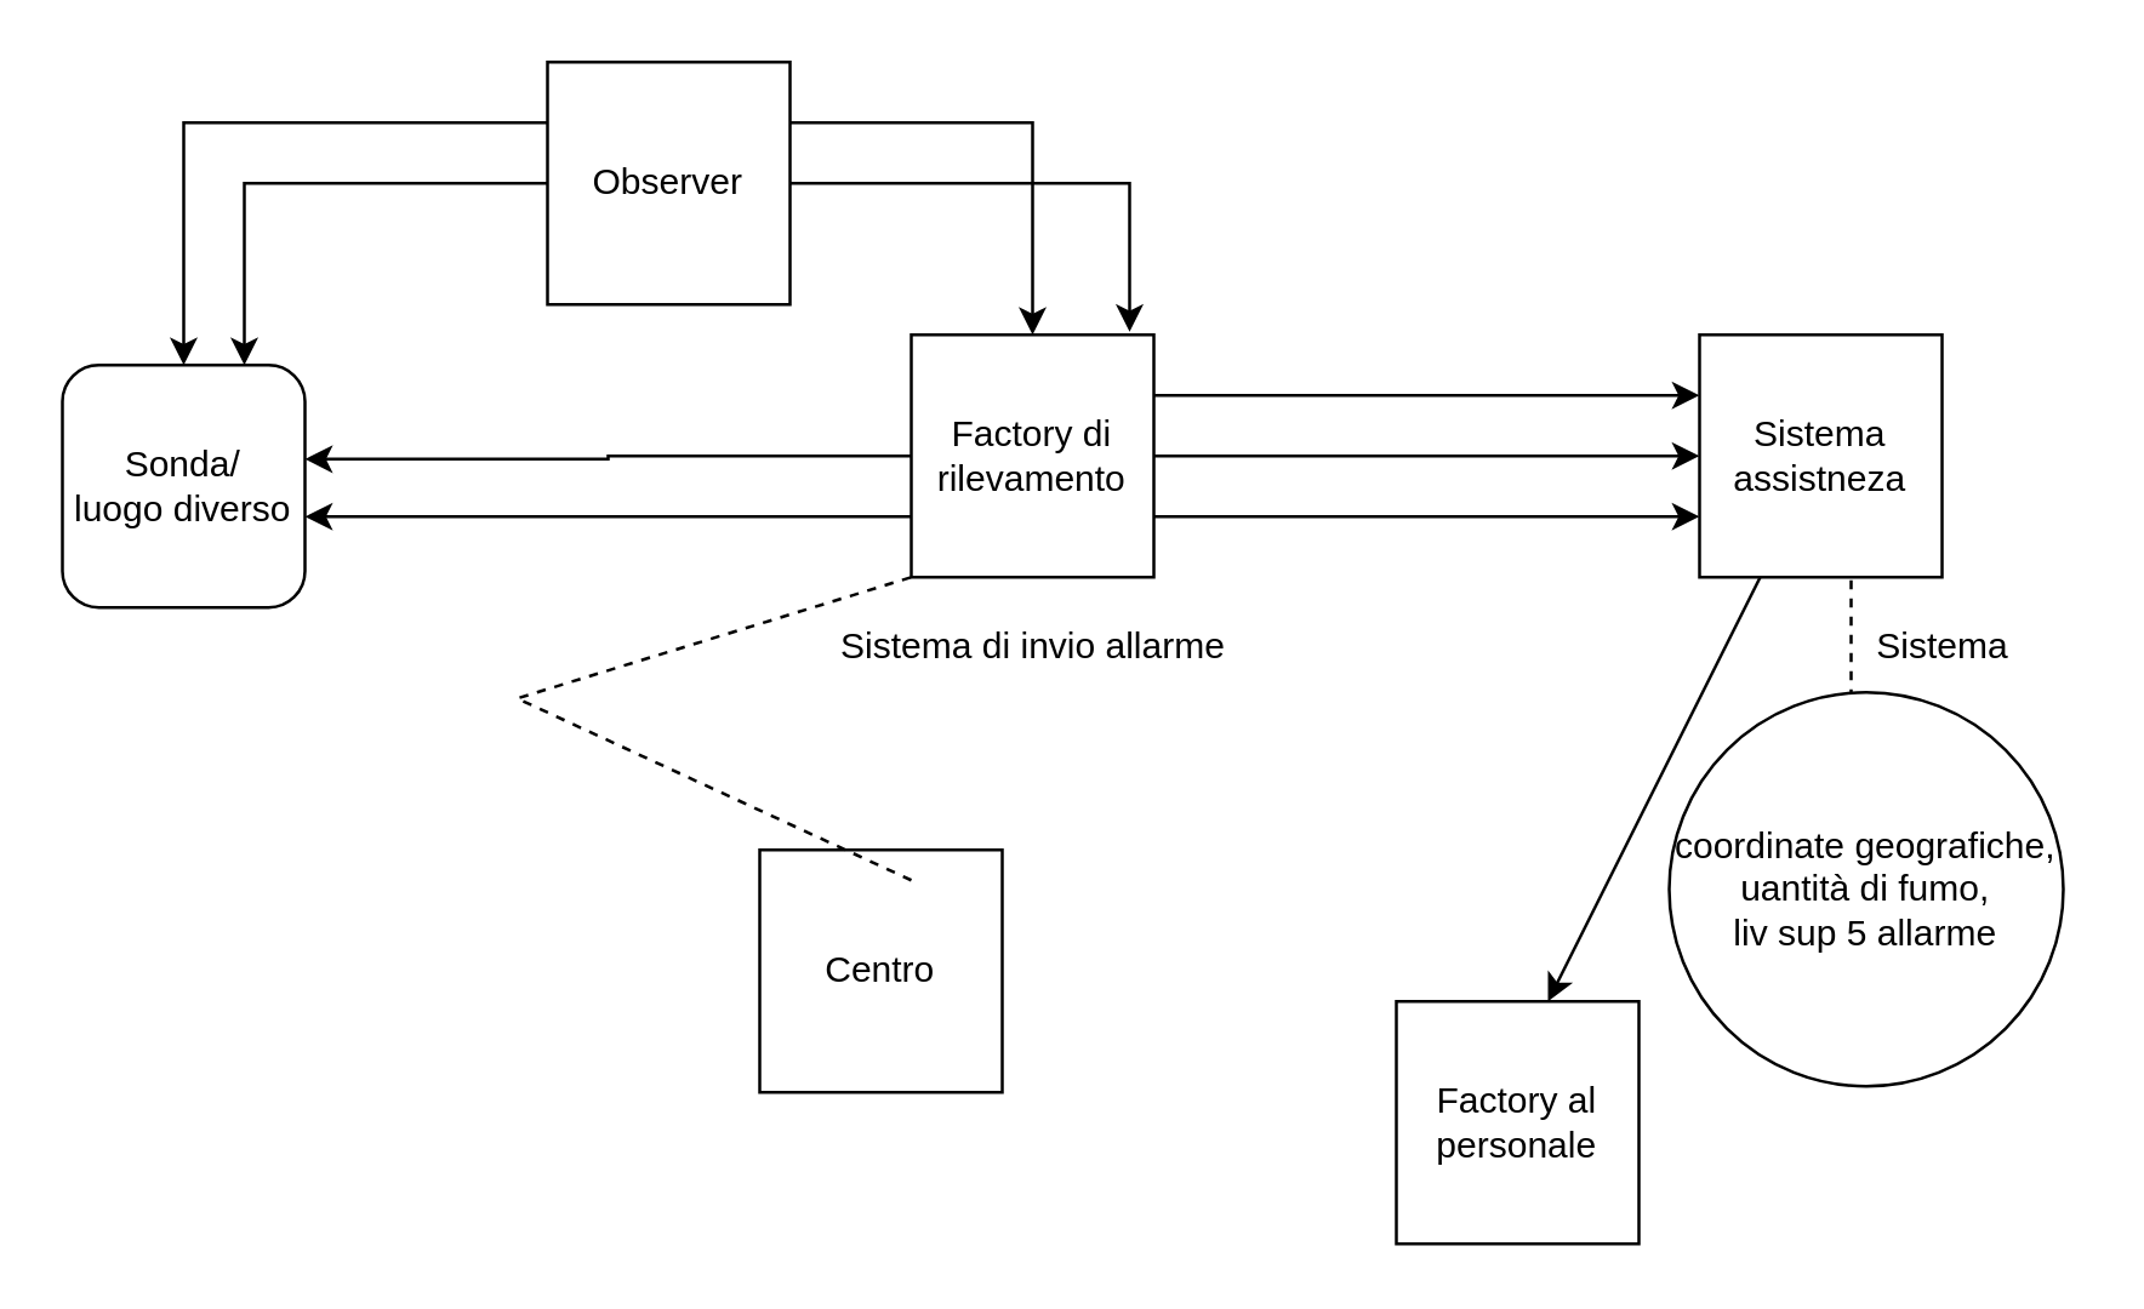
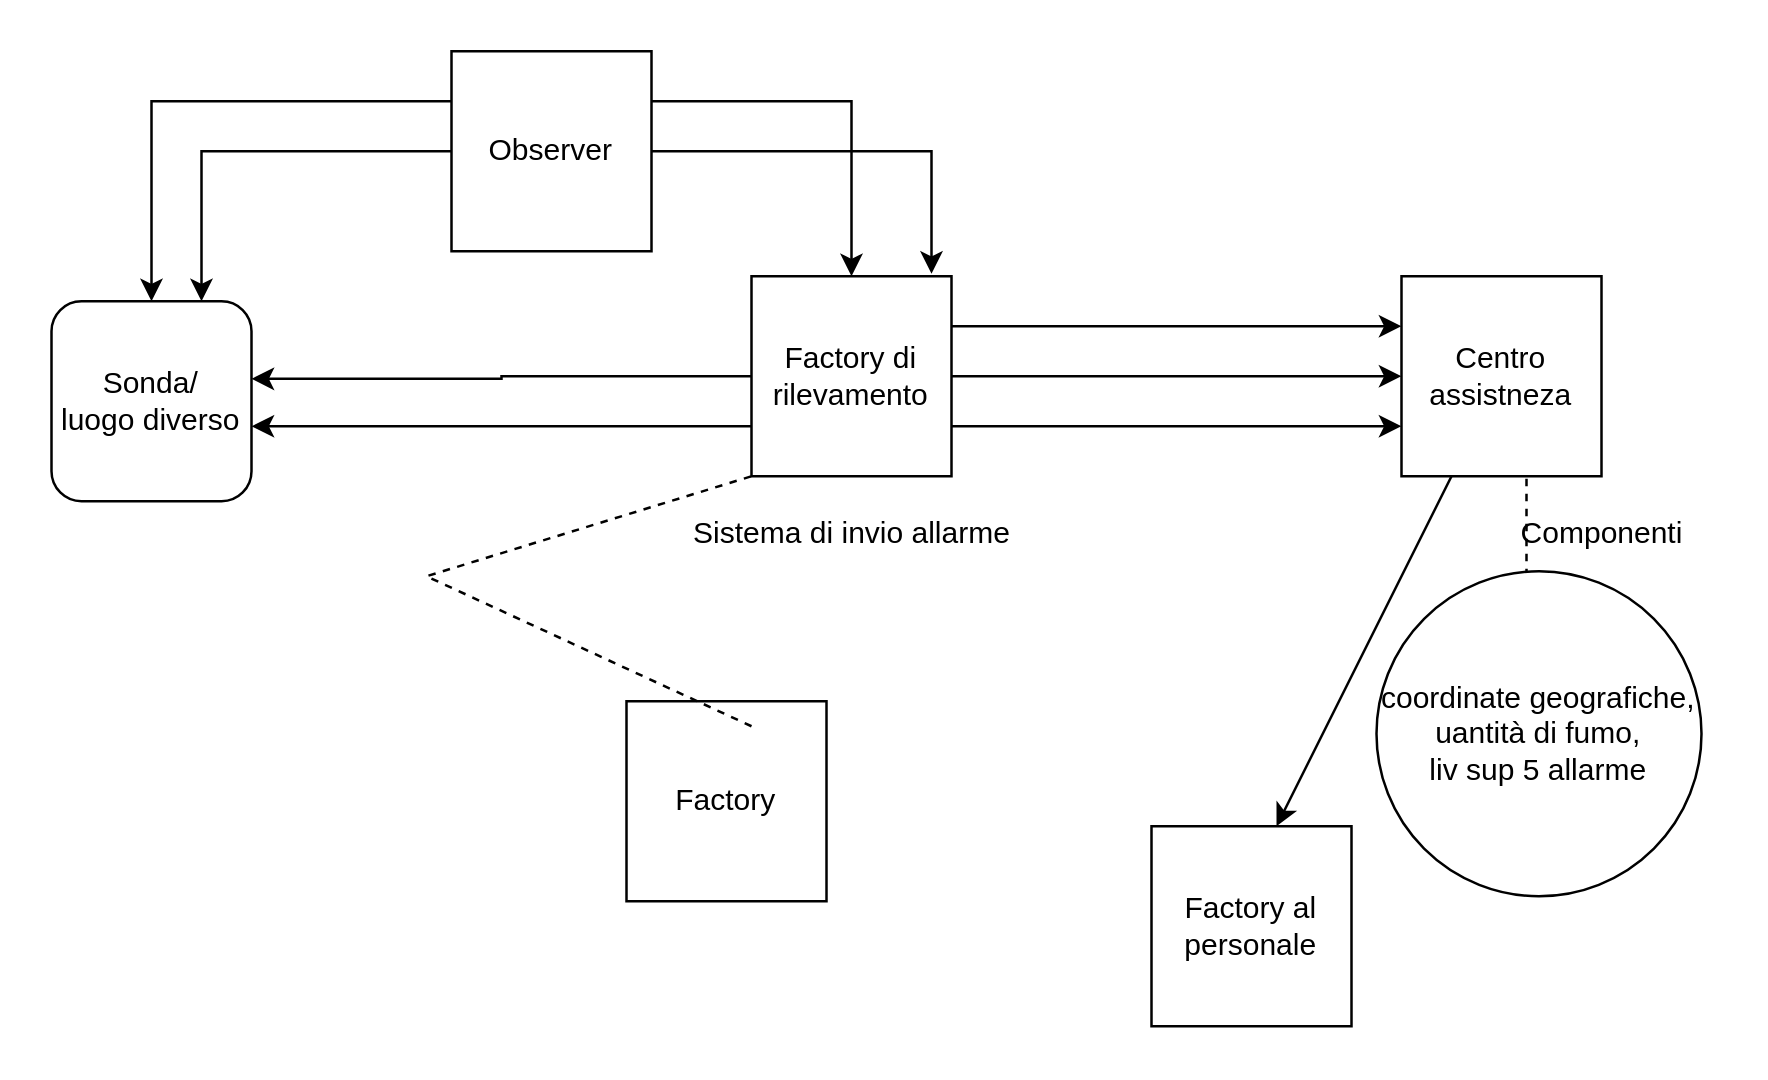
- <mxCell id="9" value="Sistema assistneza" style="whiteSpace=wrap;html=1;aspect=fixed;" vertex="1" parent="1"><mxGeometry x="560" y="110" width="80" height="80" as="geometry" /></mxCell>
+ <mxCell id="9" value="Centro assistneza" style="whiteSpace=wrap;html=1;aspect=fixed;" vertex="1" parent="1"><mxGeometry x="560" y="110" width="80" height="80" as="geometry" /></mxCell>
- <mxCell id="11" value="Sistema" style="text;html=1;align=center;verticalAlign=middle;resizable=0;points=[];autosize=1;strokeColor=none;fillColor=none;" vertex="1" parent="1"><mxGeometry x="595" y="198" width="90" height="30" as="geometry" /></mxCell>
+ <mxCell id="11" value="Componenti" style="text;html=1;align=center;verticalAlign=middle;resizable=0;points=[];autosize=1;strokeColor=none;fillColor=none;" vertex="1" parent="1"><mxGeometry x="595" y="198" width="90" height="30" as="geometry" /></mxCell>
- <mxCell id="20" value="Centro" style="whiteSpace=wrap;html=1;aspect=fixed;" vertex="1" parent="1"><mxGeometry x="250" y="280" width="80" height="80" as="geometry" /></mxCell>
+ <mxCell id="20" value="Factory" style="whiteSpace=wrap;html=1;aspect=fixed;" vertex="1" parent="1"><mxGeometry x="250" y="280" width="80" height="80" as="geometry" /></mxCell>
